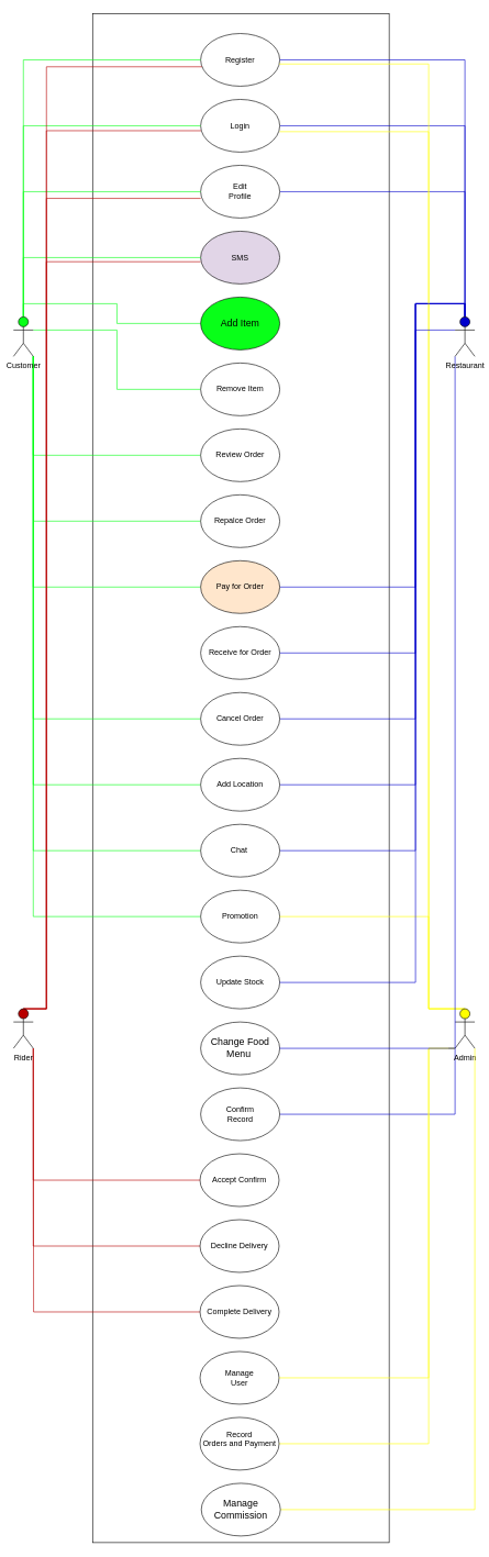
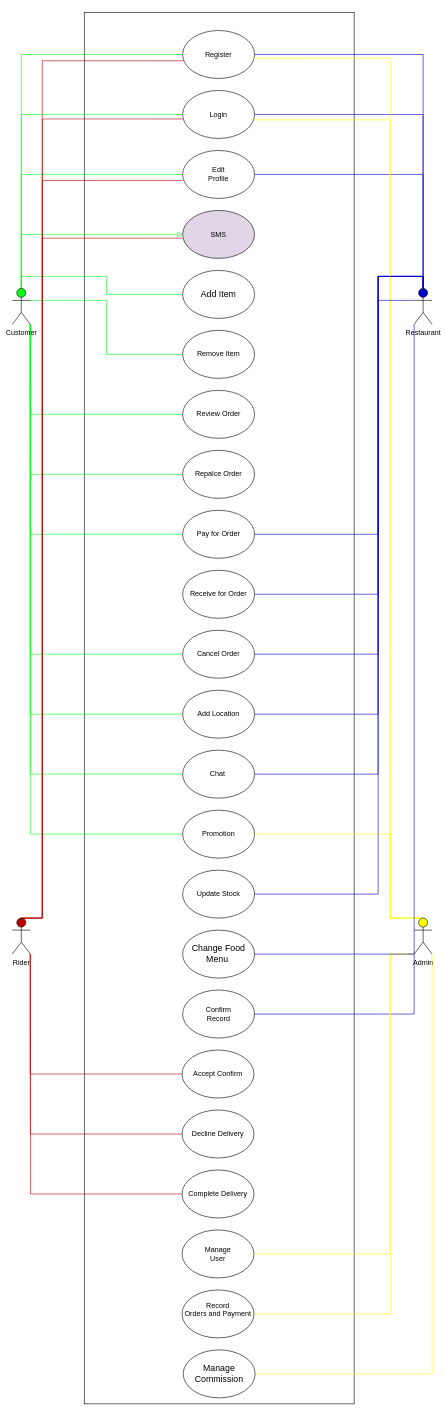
- <mxCell id="45" style="edgeStyle=orthogonalEdgeStyle;rounded=0;orthogonalLoop=1;jettySize=auto;html=1;exitX=0.5;exitY=0;exitDx=0;exitDy=0;exitPerimeter=0;entryX=0;entryY=0.5;entryDx=0;entryDy=0;endArrow=none;endFill=0;strokeColor=#08FF18;" parent="1" source="47" target="8" edge="1"><mxGeometry relative="1" as="geometry" /></mxCell>
+ <mxCell id="45" style="edgeStyle=orthogonalEdgeStyle;rounded=0;orthogonalLoop=1;jettySize=auto;html=1;exitX=0.5;exitY=0;exitDx=0;exitDy=0;exitPerimeter=0;entryX=0;entryY=0.5;entryDx=0;entryDy=0;endArrow=block;endFill=0;strokeColor=#08FF18;" parent="1" source="47" target="8" edge="1"><mxGeometry relative="1" as="geometry" /></mxCell>
- <mxCell id="10" value="&lt;span style=&quot;font-size:11.0pt;mso-bidi-font-size:14.0pt;&lt;br/&gt;line-height:107%;font-family:&amp;quot;Calibri&amp;quot;,sans-serif;mso-ascii-theme-font:minor-latin;&lt;br/&gt;mso-fareast-font-family:Calibri;mso-fareast-theme-font:minor-latin;mso-hansi-theme-font:&lt;br/&gt;minor-latin;mso-bidi-font-family:&amp;quot;Cordia New&amp;quot;;mso-bidi-theme-font:minor-bidi;&lt;br/&gt;mso-ansi-language:EN-US;mso-fareast-language:EN-US;mso-bidi-language:TH&quot;&gt;Add Item&lt;/span&gt;" style="ellipse;whiteSpace=wrap;html=1;fillColor=#08ff18;" parent="1" vertex="1"><mxGeometry x="304" y="450" width="120" height="80" as="geometry" /></mxCell>
+ <mxCell id="10" value="&lt;span style=&quot;font-size:11.0pt;mso-bidi-font-size:14.0pt;&lt;br/&gt;line-height:107%;font-family:&amp;quot;Calibri&amp;quot;,sans-serif;mso-ascii-theme-font:minor-latin;&lt;br/&gt;mso-fareast-font-family:Calibri;mso-fareast-theme-font:minor-latin;mso-hansi-theme-font:&lt;br/&gt;minor-latin;mso-bidi-font-family:&amp;quot;Cordia New&amp;quot;;mso-bidi-theme-font:minor-bidi;&lt;br/&gt;mso-ansi-language:EN-US;mso-fareast-language:EN-US;mso-bidi-language:TH&quot;&gt;Add Item&lt;/span&gt;" style="ellipse;whiteSpace=wrap;html=1;" parent="1" vertex="1"><mxGeometry x="304" y="450" width="120" height="80" as="geometry" /></mxCell>
- <mxCell id="19" value="&lt;span&gt;Pay for Order&lt;/span&gt;" style="ellipse;whiteSpace=wrap;html=1;fillColor=#ffe6cc;" parent="1" vertex="1"><mxGeometry x="304" y="850" width="120" height="80" as="geometry" /></mxCell>
+ <mxCell id="19" value="&lt;span&gt;Pay for Order&lt;/span&gt;" style="ellipse;whiteSpace=wrap;html=1;" parent="1" vertex="1"><mxGeometry x="304" y="850" width="120" height="80" as="geometry" /></mxCell>
